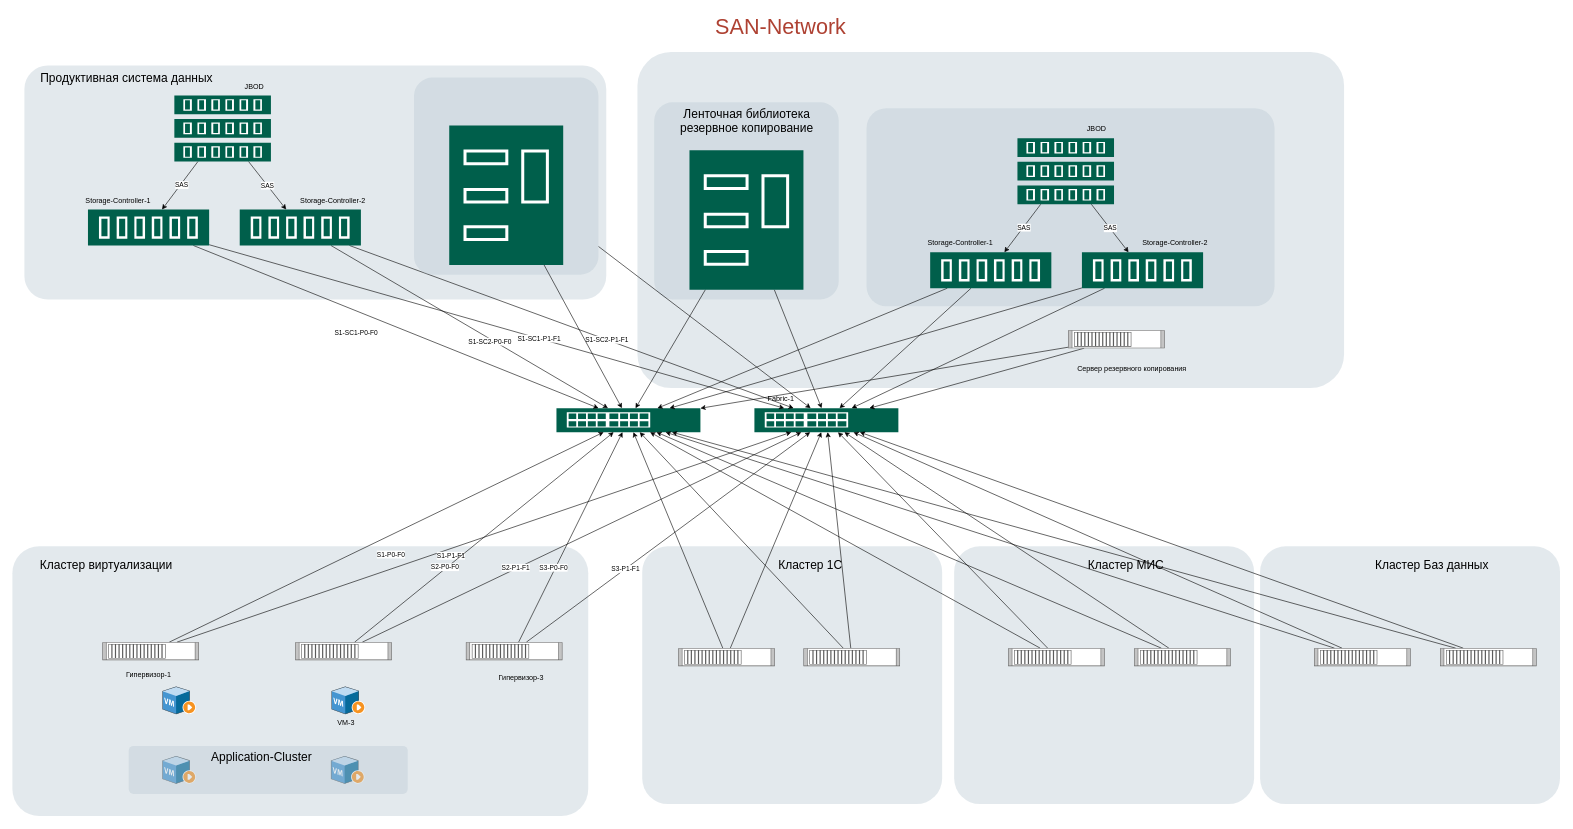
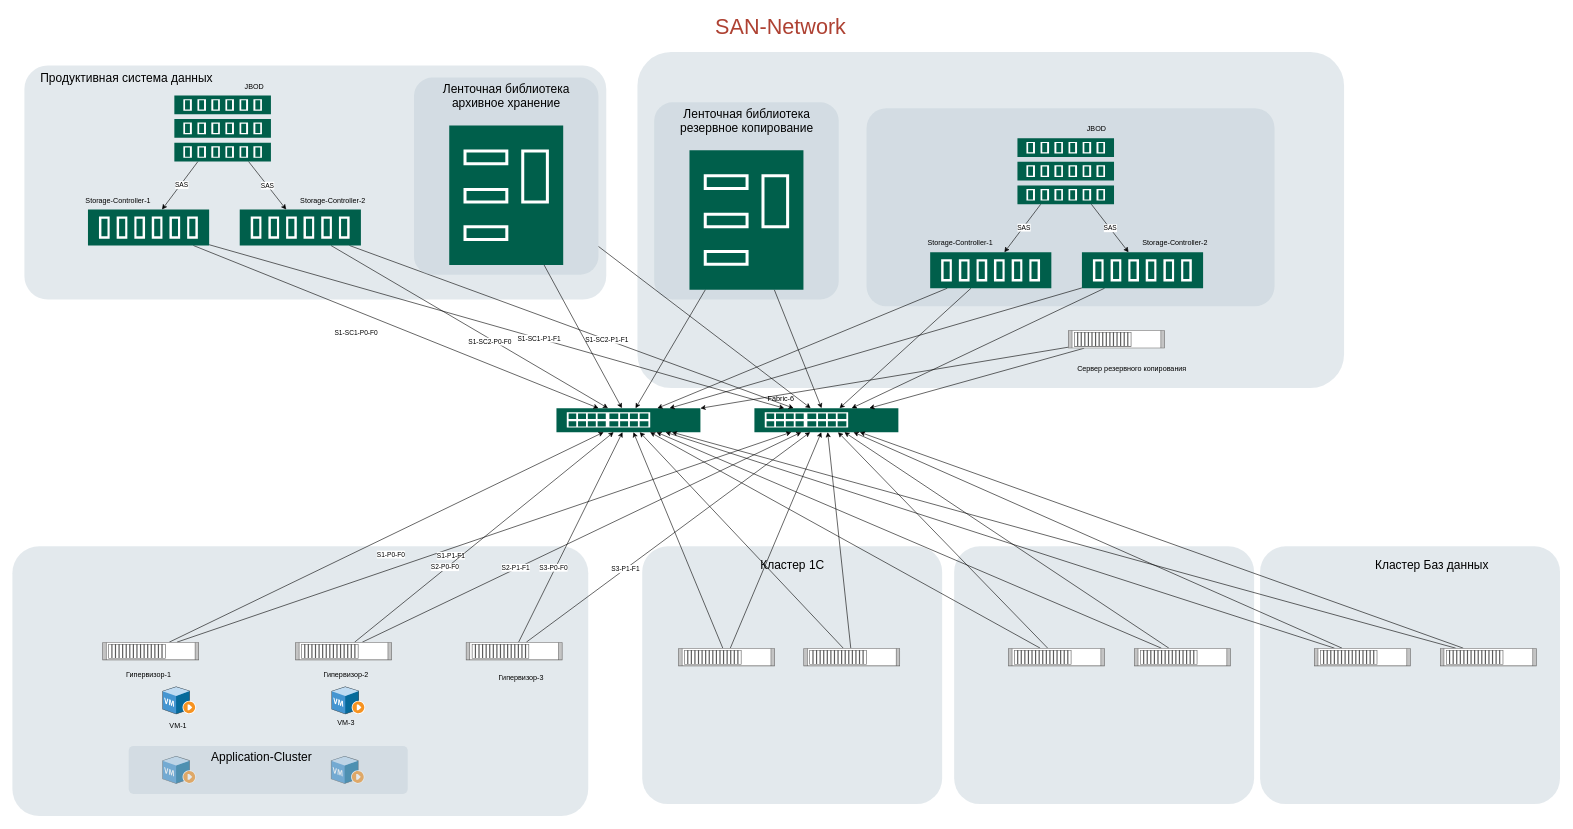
+ <mxCell id="81" value="Ленточная библиотека&lt;br&gt;архивное хранение" style="text;html=1;align=center;verticalAlign=middle;resizable=0;points=[];autosize=1;strokeColor=none;fillColor=none;fontSize=20;" vertex="1" parent="1"><mxGeometry x="723.25" y="128.75" width="240" height="60" as="geometry" /></mxCell>
- <mxCell id="27" value="Fabric-1" style="text;html=1;align=center;verticalAlign=middle;resizable=0;points=[];autosize=1;strokeColor=none;fillColor=none;" parent="1" vertex="1"><mxGeometry x="1266" y="650" width="70" height="30" as="geometry" /></mxCell>
+ <mxCell id="27" value="Fabric-6" style="text;html=1;align=center;verticalAlign=middle;resizable=0;points=[];autosize=1;strokeColor=none;fillColor=none;" parent="1" vertex="1"><mxGeometry x="1266" y="650" width="70" height="30" as="geometry" /></mxCell>
- <mxCell id="46" value="Кластер виртуализации" style="text;html=1;align=center;verticalAlign=middle;resizable=0;points=[];autosize=1;strokeColor=none;fillColor=none;fontSize=20;" parent="1" vertex="1"><mxGeometry x="51" y="920" width="250" height="40" as="geometry" /></mxCell>
- <mxCell id="97" value="Кластер 1С" style="text;html=1;align=center;verticalAlign=middle;resizable=0;points=[];autosize=1;strokeColor=none;fillColor=none;fontSize=20;" vertex="1" parent="1"><mxGeometry x="1285" y="920" width="130" height="40" as="geometry" /></mxCell>
+ <mxCell id="97" value="Кластер 1С" style="text;html=1;align=center;verticalAlign=middle;resizable=0;points=[];autosize=1;strokeColor=none;fillColor=none;fontSize=20;" vertex="1" parent="1"><mxGeometry x="1255" y="920" width="130" height="40" as="geometry" /></mxCell>
- <mxCell id="98" value="Кластер МИС" style="text;html=1;align=center;verticalAlign=middle;resizable=0;points=[];autosize=1;strokeColor=none;fillColor=none;fontSize=20;" vertex="1" parent="1"><mxGeometry x="1801" y="920" width="150" height="40" as="geometry" /></mxCell>
+ <mxCell id="95" value="Гипервизор-2" style="text;html=1;align=center;verticalAlign=middle;resizable=0;points=[];autosize=1;strokeColor=none;fillColor=none;" vertex="1" parent="1"><mxGeometry x="526" y="1110" width="100" height="30" as="geometry" /></mxCell>
+ <mxCell id="53" value="VM-1" style="text;html=1;align=center;verticalAlign=middle;resizable=0;points=[];autosize=1;strokeColor=none;fillColor=none;fontSize=12;" parent="1" vertex="1"><mxGeometry x="271" y="1195" width="50" height="30" as="geometry" /></mxCell>
